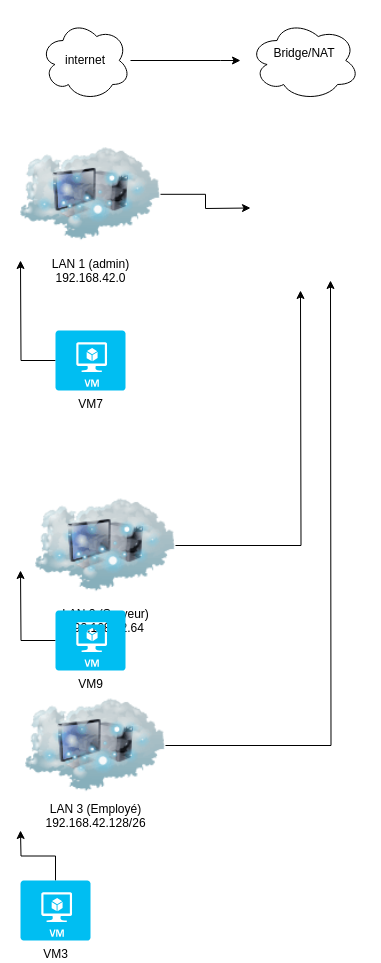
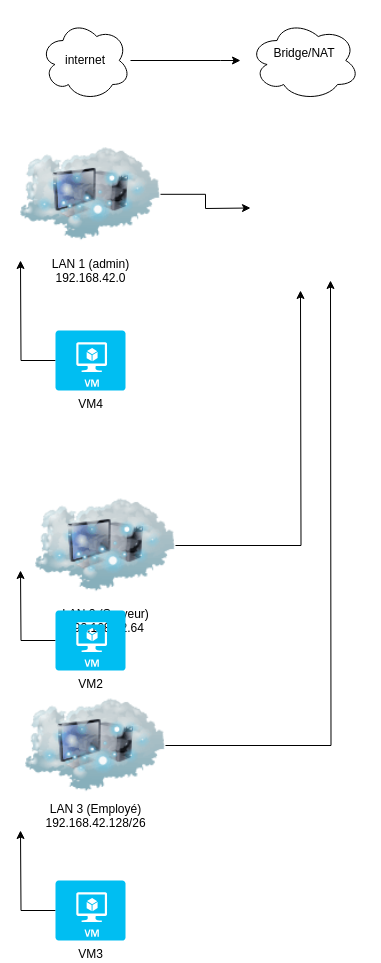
- <mxCell id="12" value="VM7" style="verticalLabelPosition=bottom;html=1;verticalAlign=top;align=center;strokeColor=none;fillColor=#00BEF2;shape=mxgraph.azure.virtual_machine;" vertex="1" parent="1"><mxGeometry x="55" y="330" width="70" height="60" as="geometry" /></mxCell>
+ <mxCell id="12" value="VM4" style="verticalLabelPosition=bottom;html=1;verticalAlign=top;align=center;strokeColor=none;fillColor=#00BEF2;shape=mxgraph.azure.virtual_machine;" vertex="1" parent="1"><mxGeometry x="55" y="330" width="70" height="60" as="geometry" /></mxCell>
- <mxCell id="14" value="VM9" style="verticalLabelPosition=bottom;html=1;verticalAlign=top;align=center;strokeColor=none;fillColor=#00BEF2;shape=mxgraph.azure.virtual_machine;" vertex="1" parent="1"><mxGeometry x="55" y="610" width="70" height="60" as="geometry" /></mxCell>
+ <mxCell id="14" value="VM2" style="verticalLabelPosition=bottom;html=1;verticalAlign=top;align=center;strokeColor=none;fillColor=#00BEF2;shape=mxgraph.azure.virtual_machine;" vertex="1" parent="1"><mxGeometry x="55" y="610" width="70" height="60" as="geometry" /></mxCell>
- <mxCell id="16" value="VM3" style="verticalLabelPosition=bottom;html=1;verticalAlign=top;align=center;strokeColor=none;fillColor=#00BEF2;shape=mxgraph.azure.virtual_machine;" vertex="1" parent="1"><mxGeometry x="20" y="880" width="70" height="60" as="geometry" /></mxCell>
+ <mxCell id="16" value="VM3" style="verticalLabelPosition=bottom;html=1;verticalAlign=top;align=center;strokeColor=none;fillColor=#00BEF2;shape=mxgraph.azure.virtual_machine;" vertex="1" parent="1"><mxGeometry x="55" y="880" width="70" height="60" as="geometry" /></mxCell>
